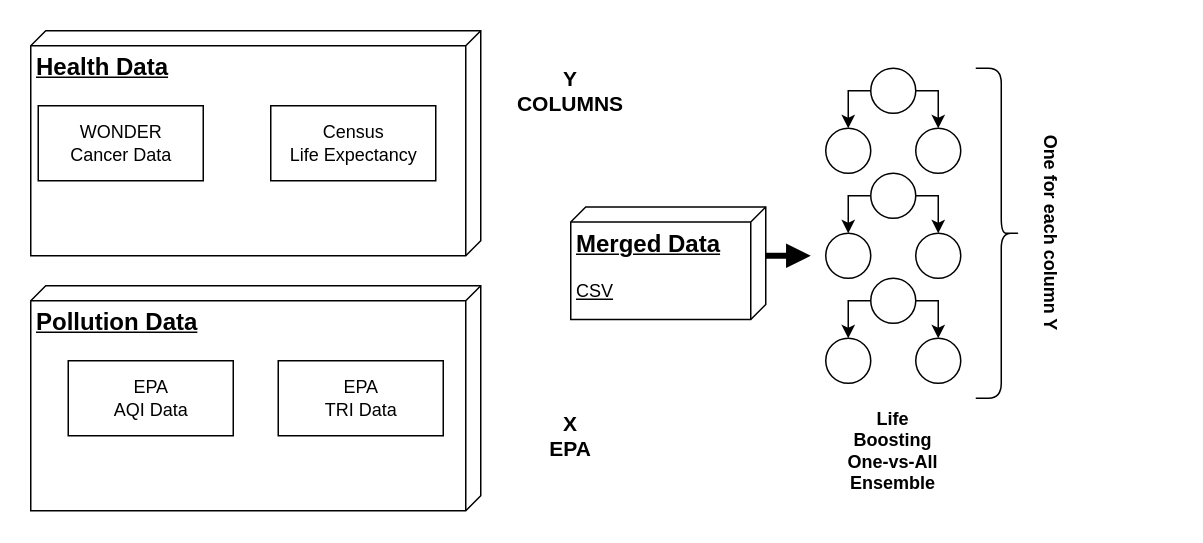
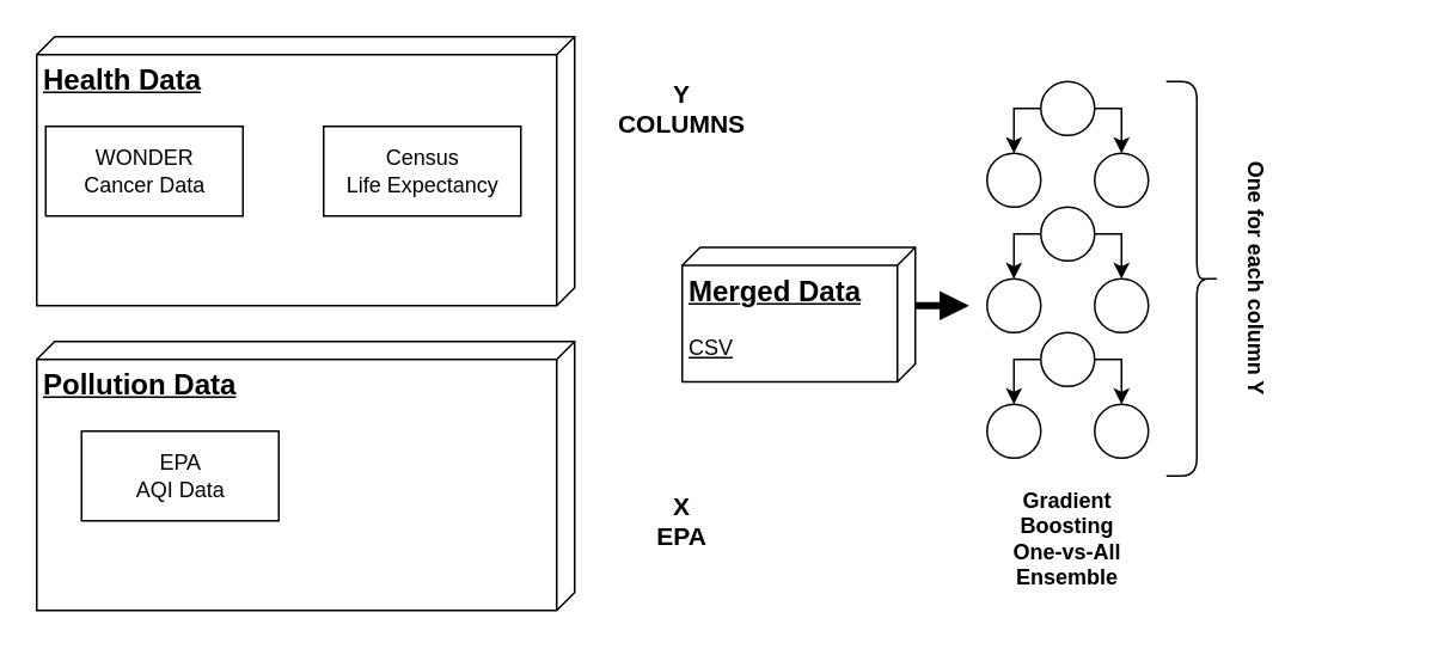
- <mxCell id="34" value="&lt;div&gt;EPA&lt;/div&gt;&lt;div&gt;TRI Data&lt;br&gt;&lt;/div&gt;" style="html=1;" vertex="1" parent="1"><mxGeometry x="185" y="240" width="110" height="50" as="geometry" /></mxCell>
- <mxCell id="28" value="&lt;div&gt;Life&lt;/div&gt;&lt;div&gt;Boosting&lt;/div&gt;&lt;div&gt;One-vs-All&lt;/div&gt;&lt;div&gt;Ensemble&lt;br&gt;&lt;/div&gt;" style="text;html=1;strokeColor=none;fillColor=none;align=center;verticalAlign=middle;whiteSpace=wrap;rounded=0;fontStyle=1" vertex="1" parent="8"><mxGeometry y="220" width="90" height="70" as="geometry" /></mxCell>
+ <mxCell id="28" value="&lt;div&gt;Gradient&lt;/div&gt;&lt;div&gt;Boosting&lt;/div&gt;&lt;div&gt;One-vs-All&lt;/div&gt;&lt;div&gt;Ensemble&lt;br&gt;&lt;/div&gt;" style="text;html=1;strokeColor=none;fillColor=none;align=center;verticalAlign=middle;whiteSpace=wrap;rounded=0;fontStyle=1" vertex="1" parent="8"><mxGeometry y="220" width="90" height="70" as="geometry" /></mxCell>
